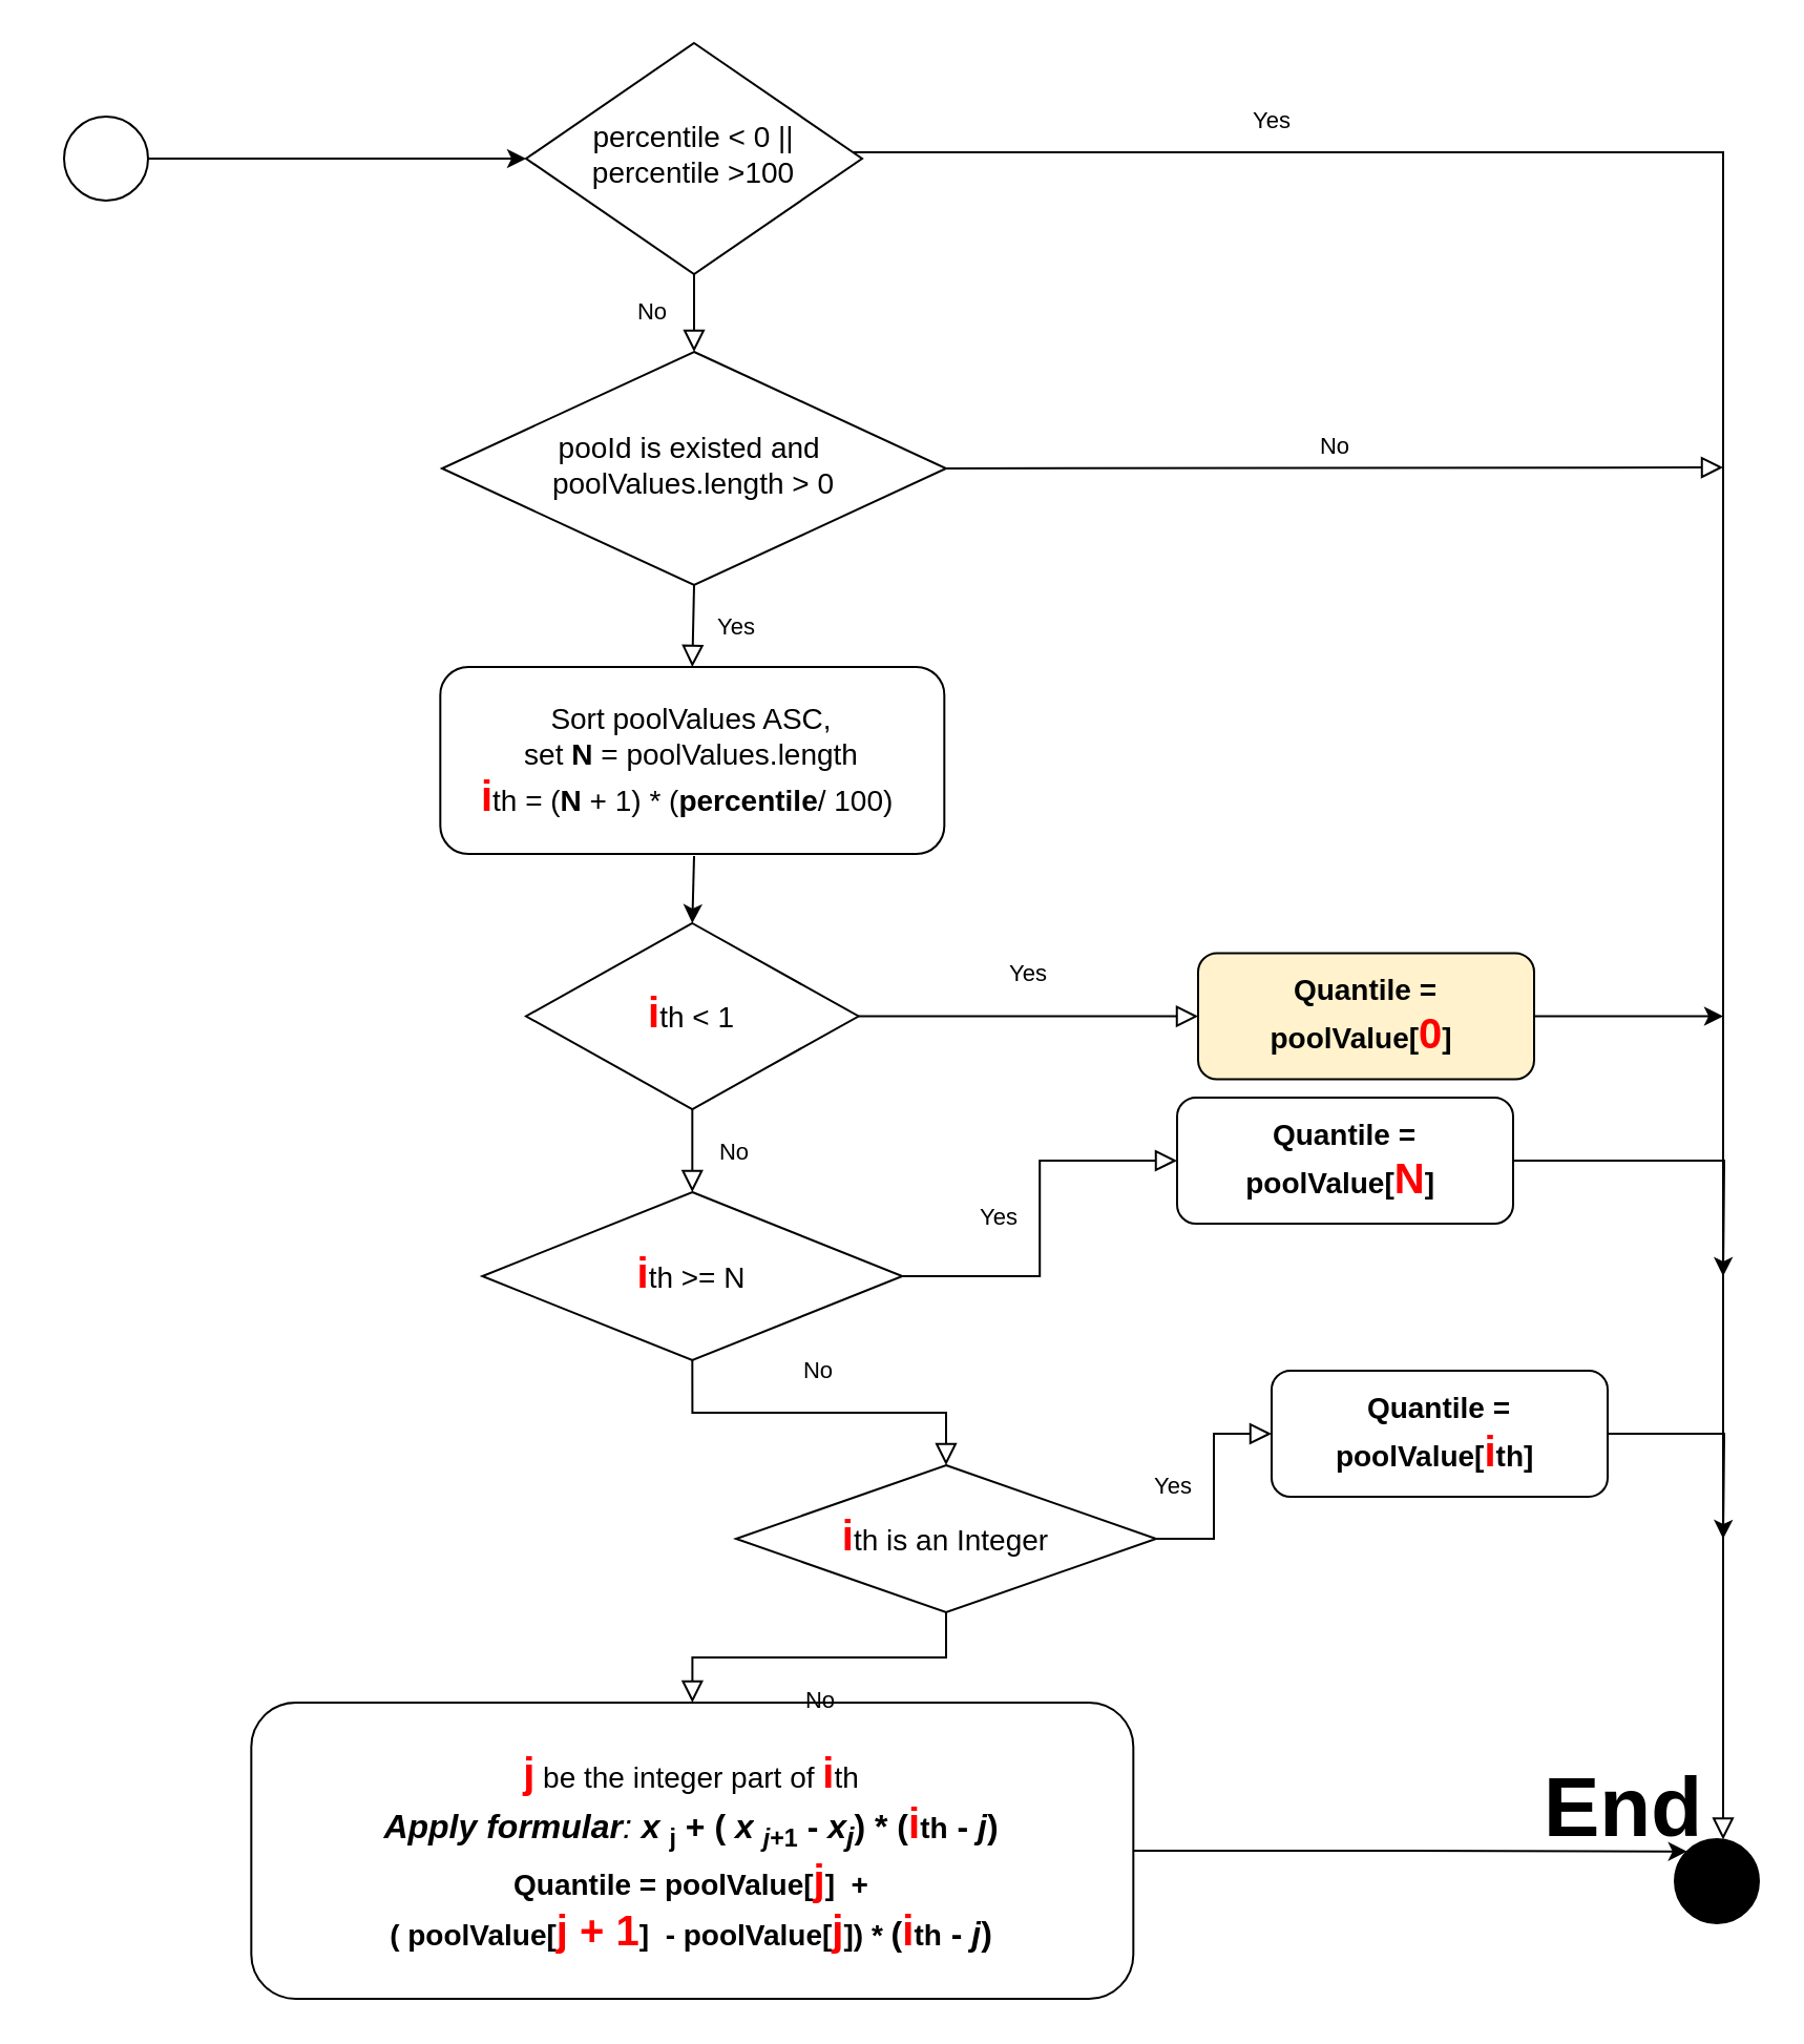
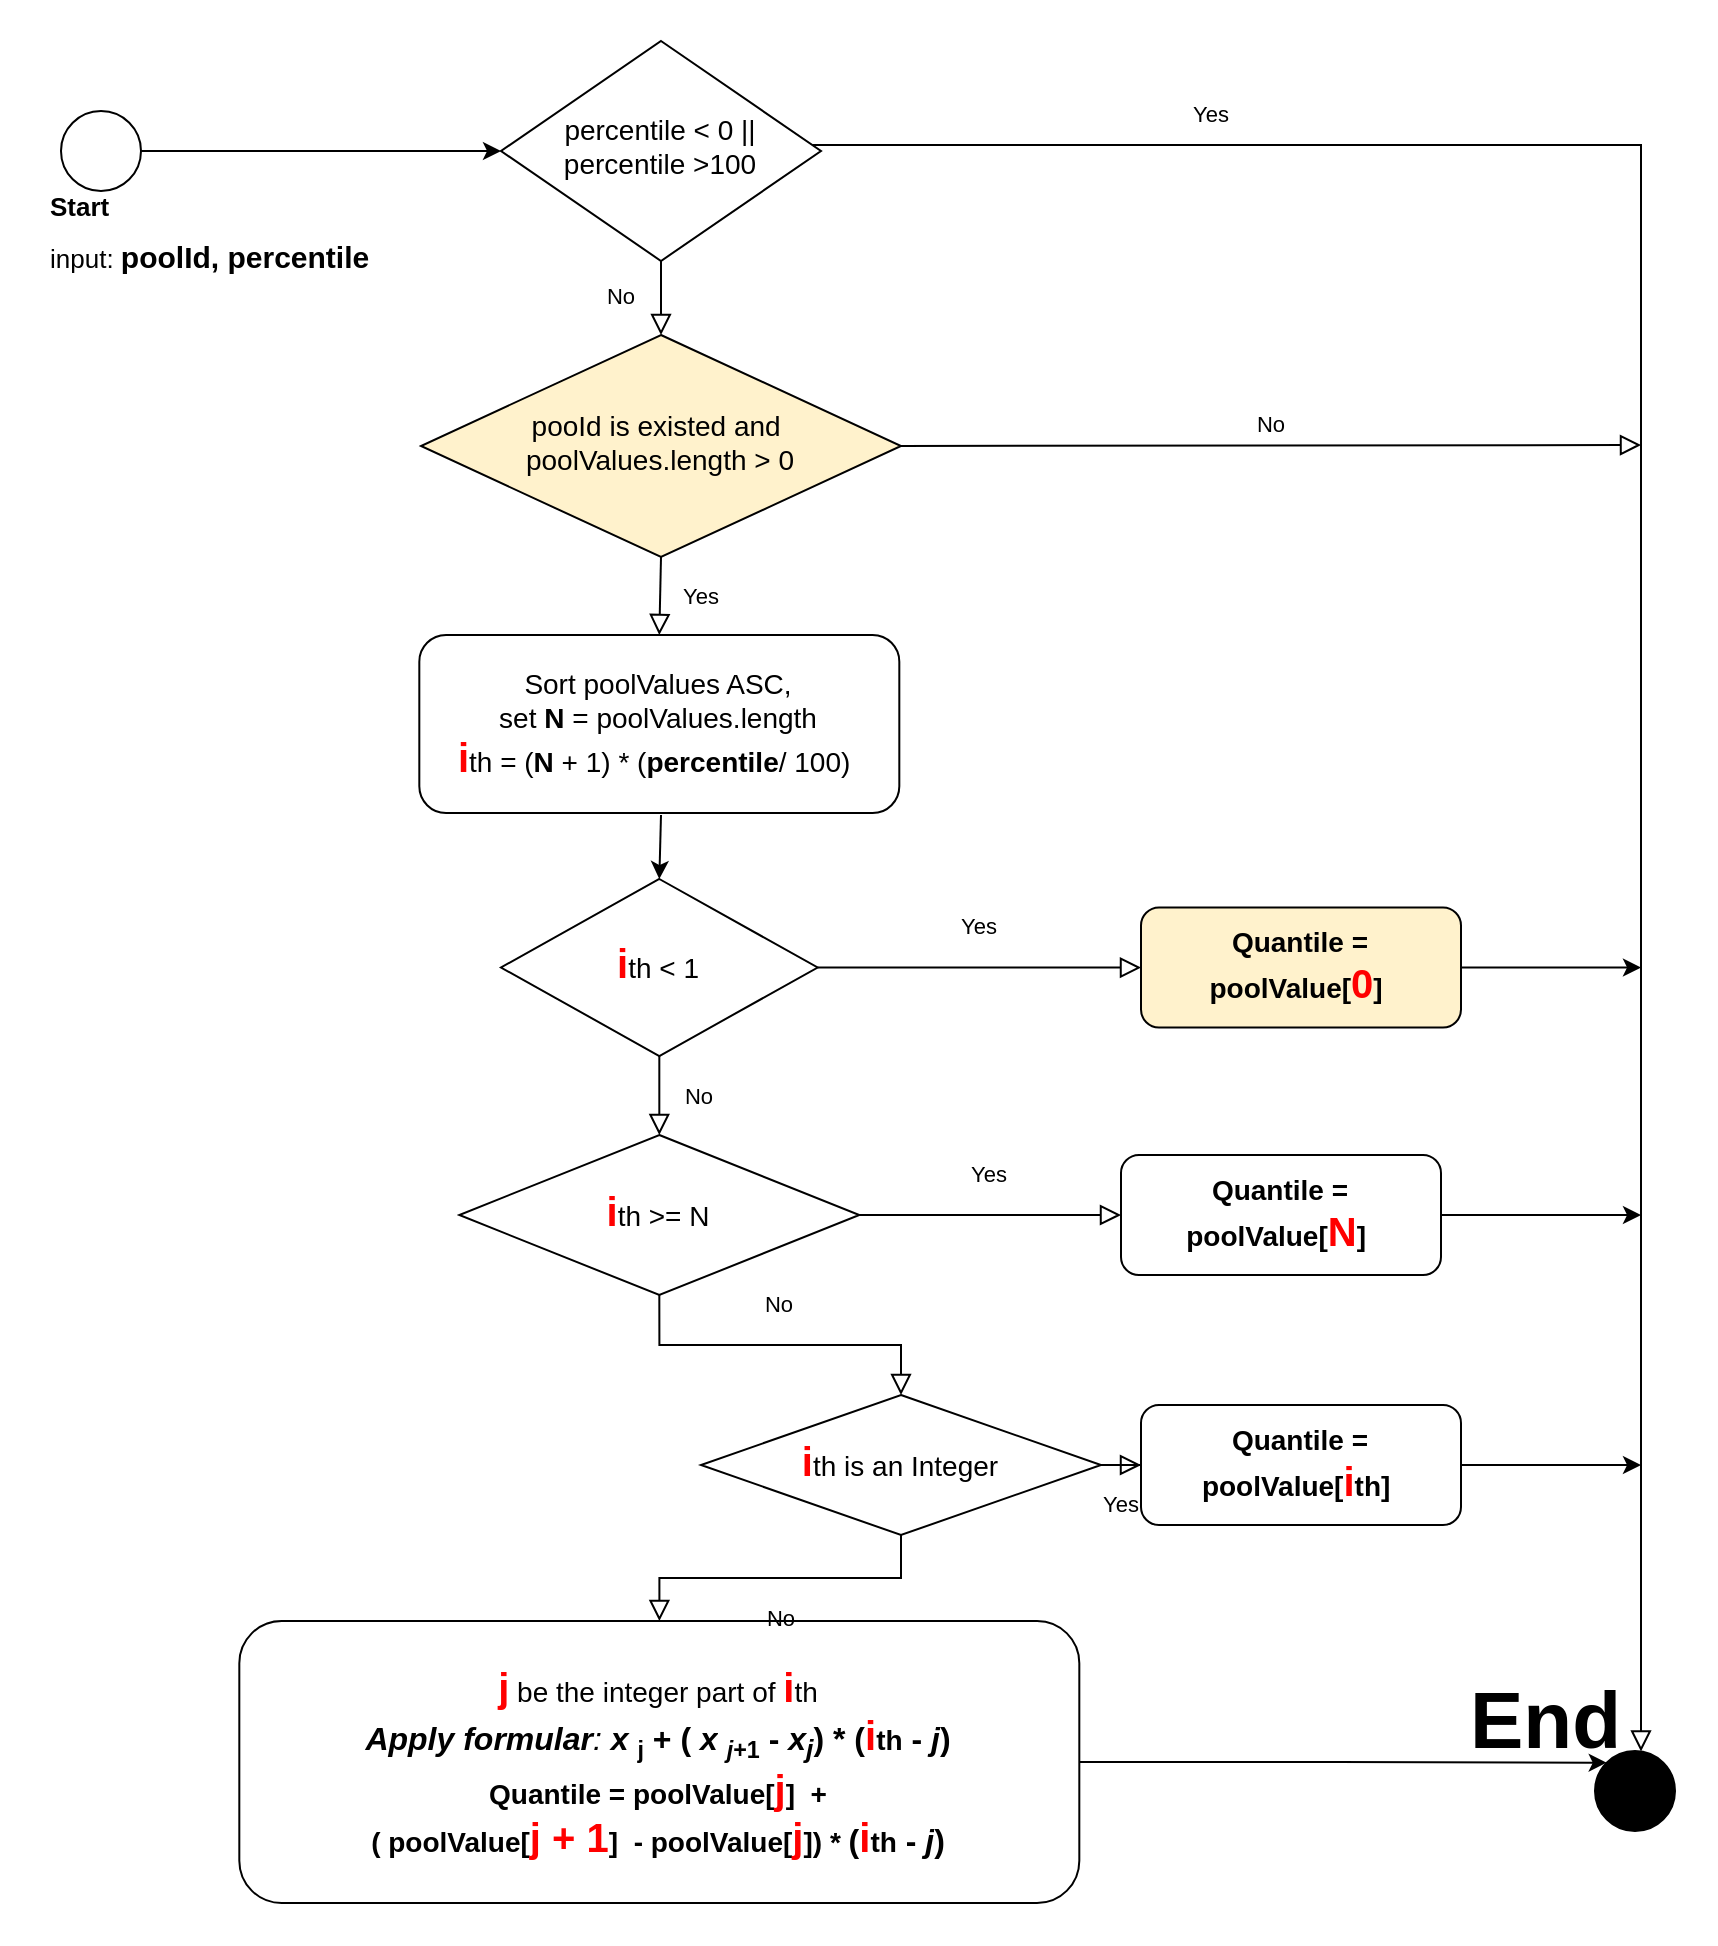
+ <mxCell id="10" value="&lt;h1 style=&quot;font-size: 13px;&quot;&gt;Start&lt;/h1&gt;&lt;div style=&quot;&quot;&gt;input: &lt;b style=&quot;&quot;&gt;&lt;font style=&quot;font-size: 15px;&quot;&gt;poolId, percentile&lt;/font&gt;&lt;/b&gt;&lt;/div&gt;" style="text;html=1;strokeColor=none;fillColor=none;spacing=5;spacingTop=-20;whiteSpace=wrap;overflow=hidden;rounded=0;fontSize=13;" parent="1" vertex="1"><mxGeometry x="20" y="97" width="180" height="80" as="geometry" /></mxCell>
- <mxCell id="6" value="pooId is existed and&amp;nbsp;&lt;br style=&quot;font-size: 14px;&quot;&gt;poolValues.length &amp;gt; 0" style="rhombus;whiteSpace=wrap;html=1;shadow=0;fontFamily=Helvetica;fontSize=14;align=center;strokeWidth=1;spacing=6;spacingTop=-4;" parent="1" vertex="1"><mxGeometry x="210" y="167" width="240" height="111" as="geometry" /></mxCell>
+ <mxCell id="6" value="pooId is existed and&amp;nbsp;&lt;br style=&quot;font-size: 14px;&quot;&gt;poolValues.length &amp;gt; 0" style="rhombus;whiteSpace=wrap;html=1;shadow=0;fontFamily=Helvetica;fontSize=14;align=center;strokeWidth=1;spacing=6;spacingTop=-4;fillColor=#fff2cc;" parent="1" vertex="1"><mxGeometry x="210" y="167" width="240" height="111" as="geometry" /></mxCell>
- <mxCell id="20" value="&lt;b&gt;Quantile = poolValue[&lt;font color=&quot;#ff0000&quot;&gt;&lt;span style=&quot;font-size: 20px;&quot;&gt;N&lt;/span&gt;&lt;/font&gt;]&amp;nbsp;&lt;/b&gt;" style="rounded=1;whiteSpace=wrap;html=1;fontSize=14;glass=0;strokeWidth=1;shadow=0;" parent="1" vertex="1"><mxGeometry x="560" y="522" width="160" height="60" as="geometry" /></mxCell>
+ <mxCell id="20" value="&lt;b&gt;Quantile = poolValue[&lt;font color=&quot;#ff0000&quot;&gt;&lt;span style=&quot;font-size: 20px;&quot;&gt;N&lt;/span&gt;&lt;/font&gt;]&amp;nbsp;&lt;/b&gt;" style="rounded=1;whiteSpace=wrap;html=1;fontSize=14;glass=0;strokeWidth=1;shadow=0;" parent="1" vertex="1"><mxGeometry x="560" y="577" width="160" height="60" as="geometry" /></mxCell>
- <mxCell id="24" value="&lt;span style=&quot;font-weight: 700;&quot;&gt;Quantile = poolValue[&lt;/span&gt;&lt;span style=&quot;font-weight: 700;&quot;&gt;&lt;font style=&quot;font-size: 20px;&quot; color=&quot;#ff0000&quot;&gt;i&lt;/font&gt;&lt;/span&gt;&lt;span style=&quot;font-weight: 700;&quot;&gt;th]&amp;nbsp;&lt;/span&gt;" style="rounded=1;whiteSpace=wrap;html=1;fontSize=14;glass=0;strokeWidth=1;shadow=0;" parent="1" vertex="1"><mxGeometry x="605" y="652" width="160" height="60" as="geometry" /></mxCell>
+ <mxCell id="24" value="&lt;span style=&quot;font-weight: 700;&quot;&gt;Quantile = poolValue[&lt;/span&gt;&lt;span style=&quot;font-weight: 700;&quot;&gt;&lt;font style=&quot;font-size: 20px;&quot; color=&quot;#ff0000&quot;&gt;i&lt;/font&gt;&lt;/span&gt;&lt;span style=&quot;font-weight: 700;&quot;&gt;th]&amp;nbsp;&lt;/span&gt;" style="rounded=1;whiteSpace=wrap;html=1;fontSize=14;glass=0;strokeWidth=1;shadow=0;" parent="1" vertex="1"><mxGeometry x="570" y="702" width="160" height="60" as="geometry" /></mxCell>
